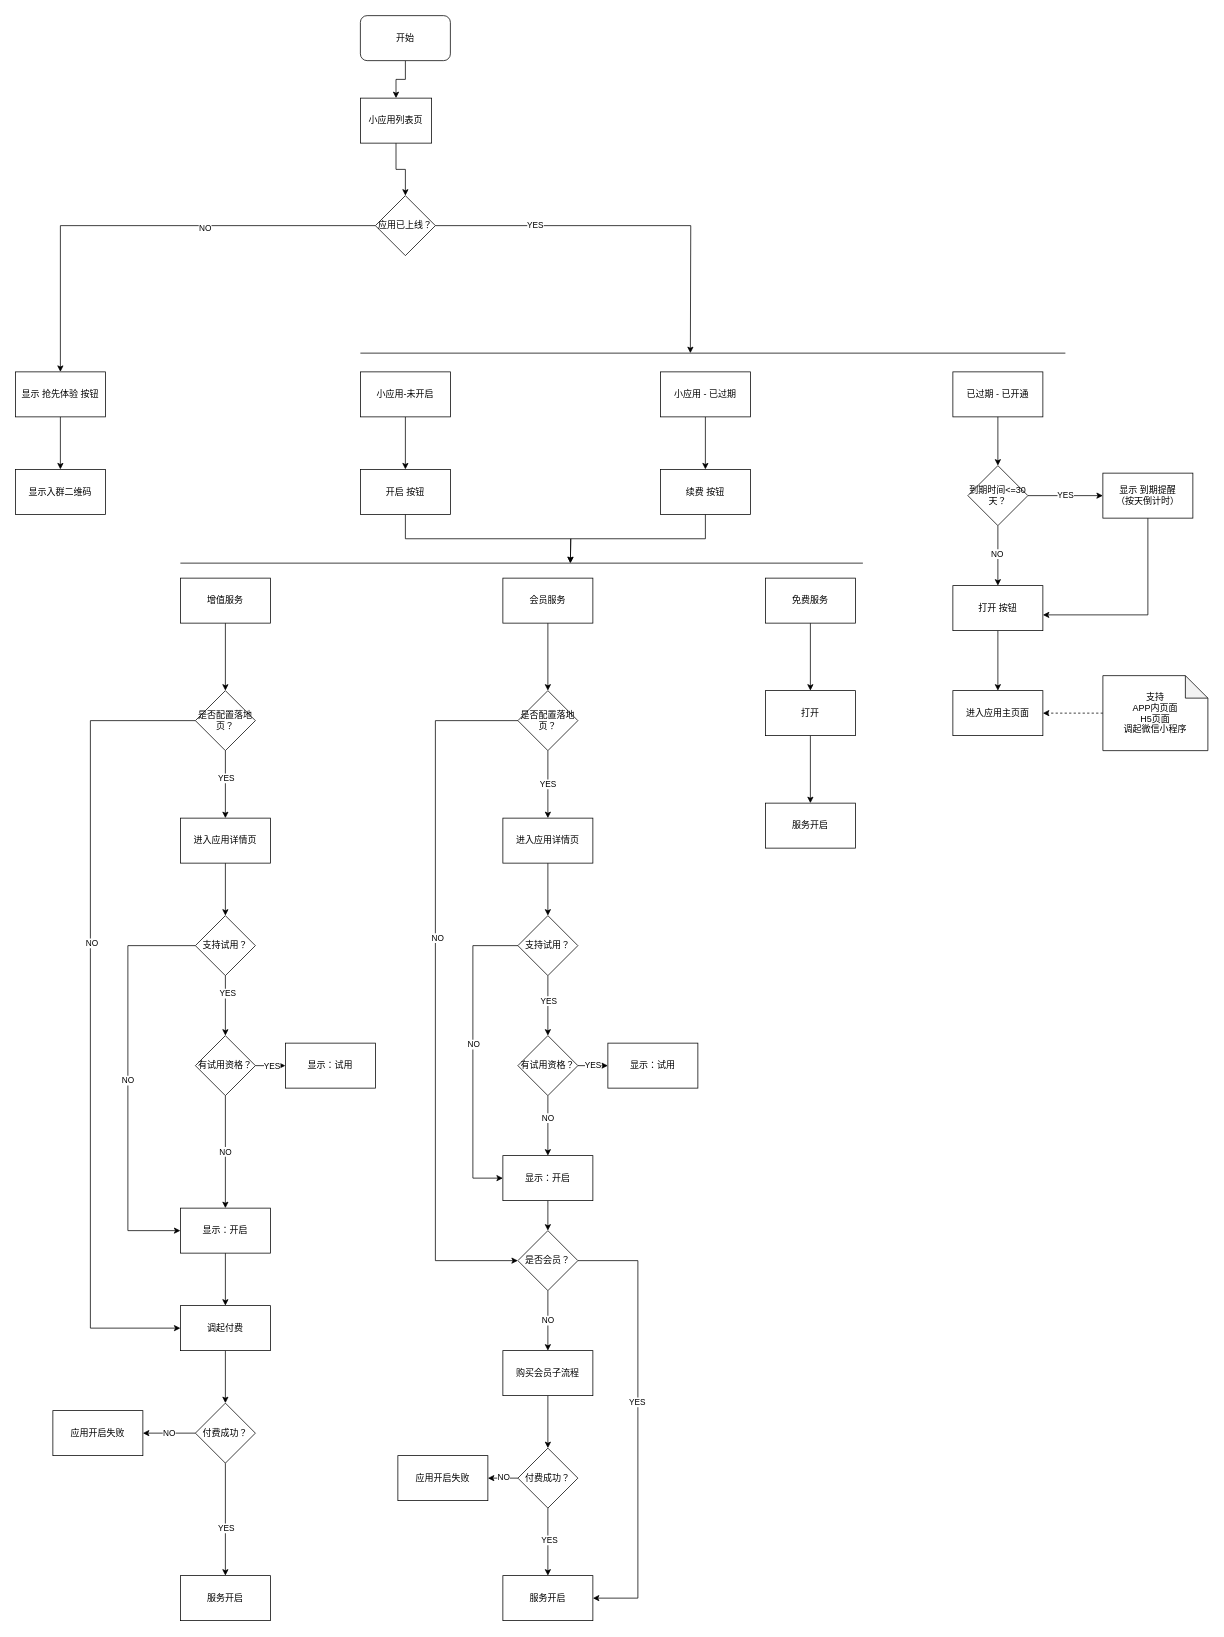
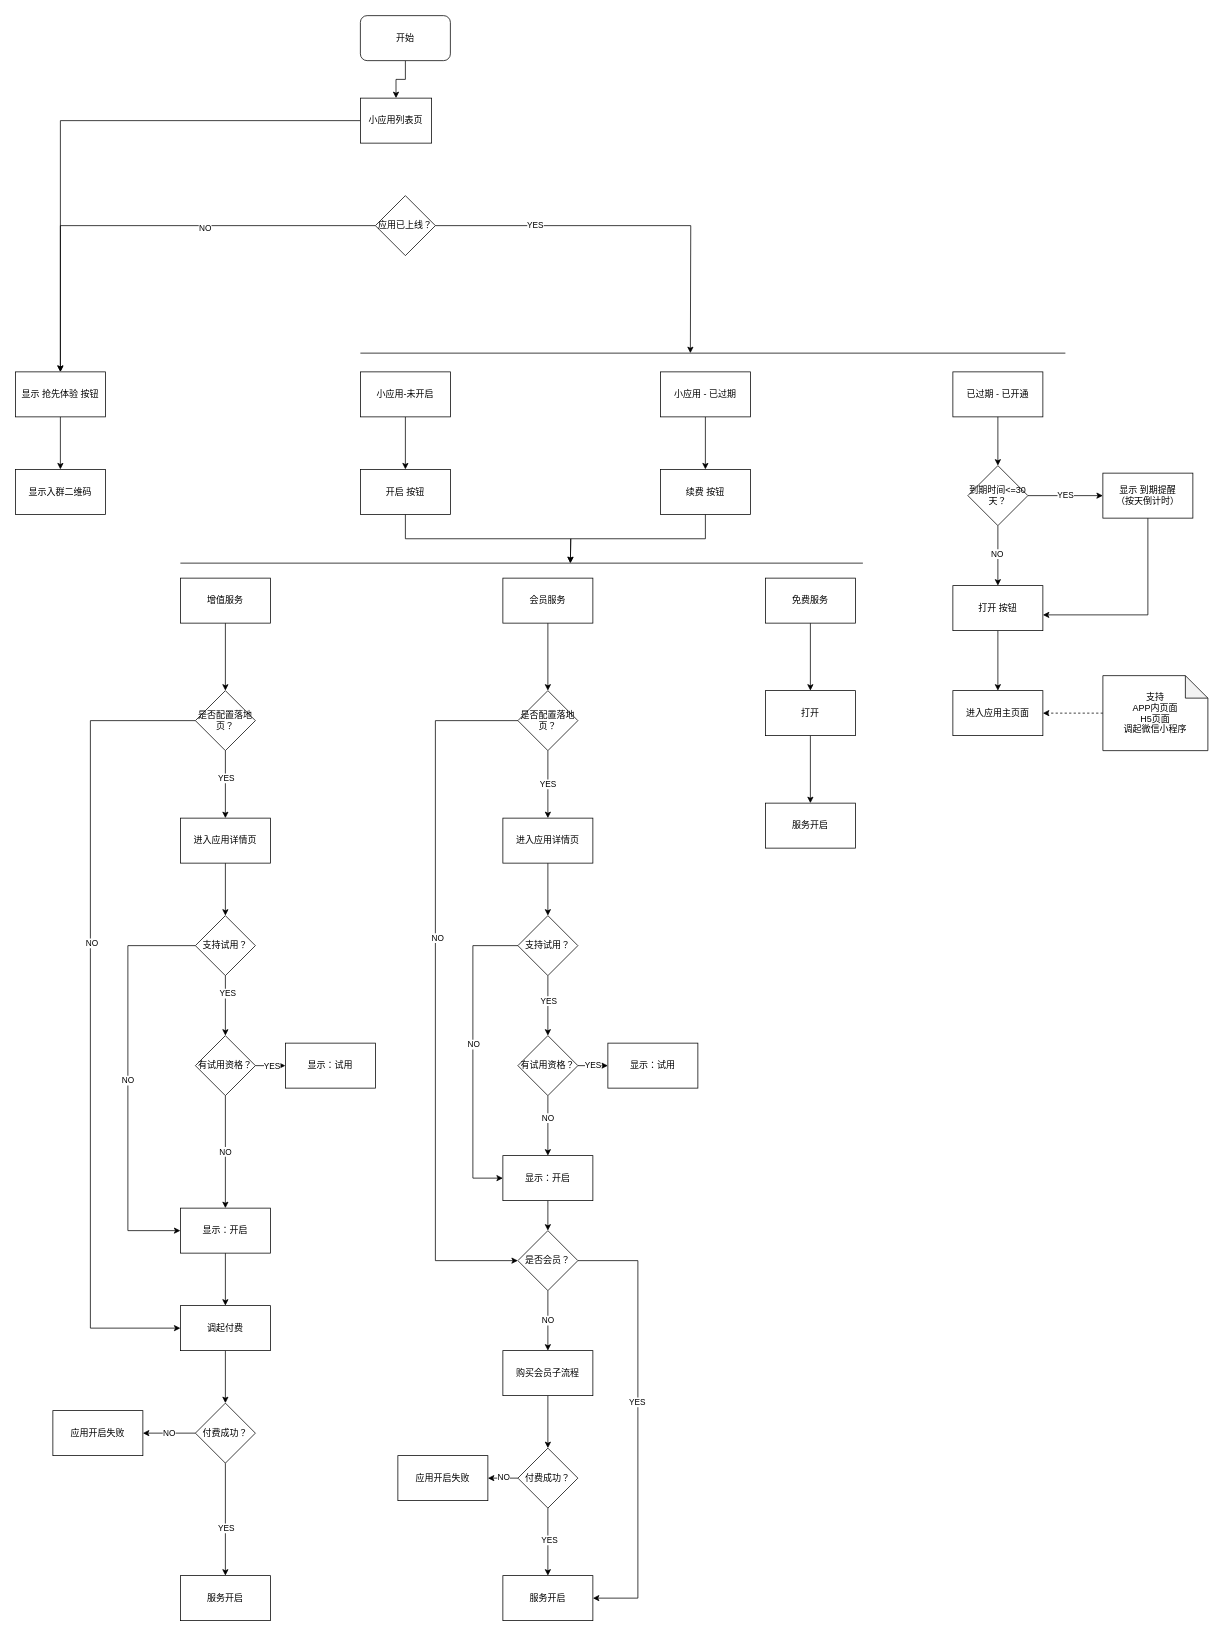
- <mxCell id="2" style="edgeStyle=orthogonalEdgeStyle;rounded=0;orthogonalLoop=1;jettySize=auto;html=1;" parent="1" source="3" target="22" edge="1"><mxGeometry relative="1" as="geometry" /></mxCell>
+ <mxCell id="2" style="edgeStyle=orthogonalEdgeStyle;rounded=0;orthogonalLoop=1;jettySize=auto;html=1;" parent="1" source="3" target="24" edge="1"><mxGeometry relative="1" as="geometry" /></mxCell>
